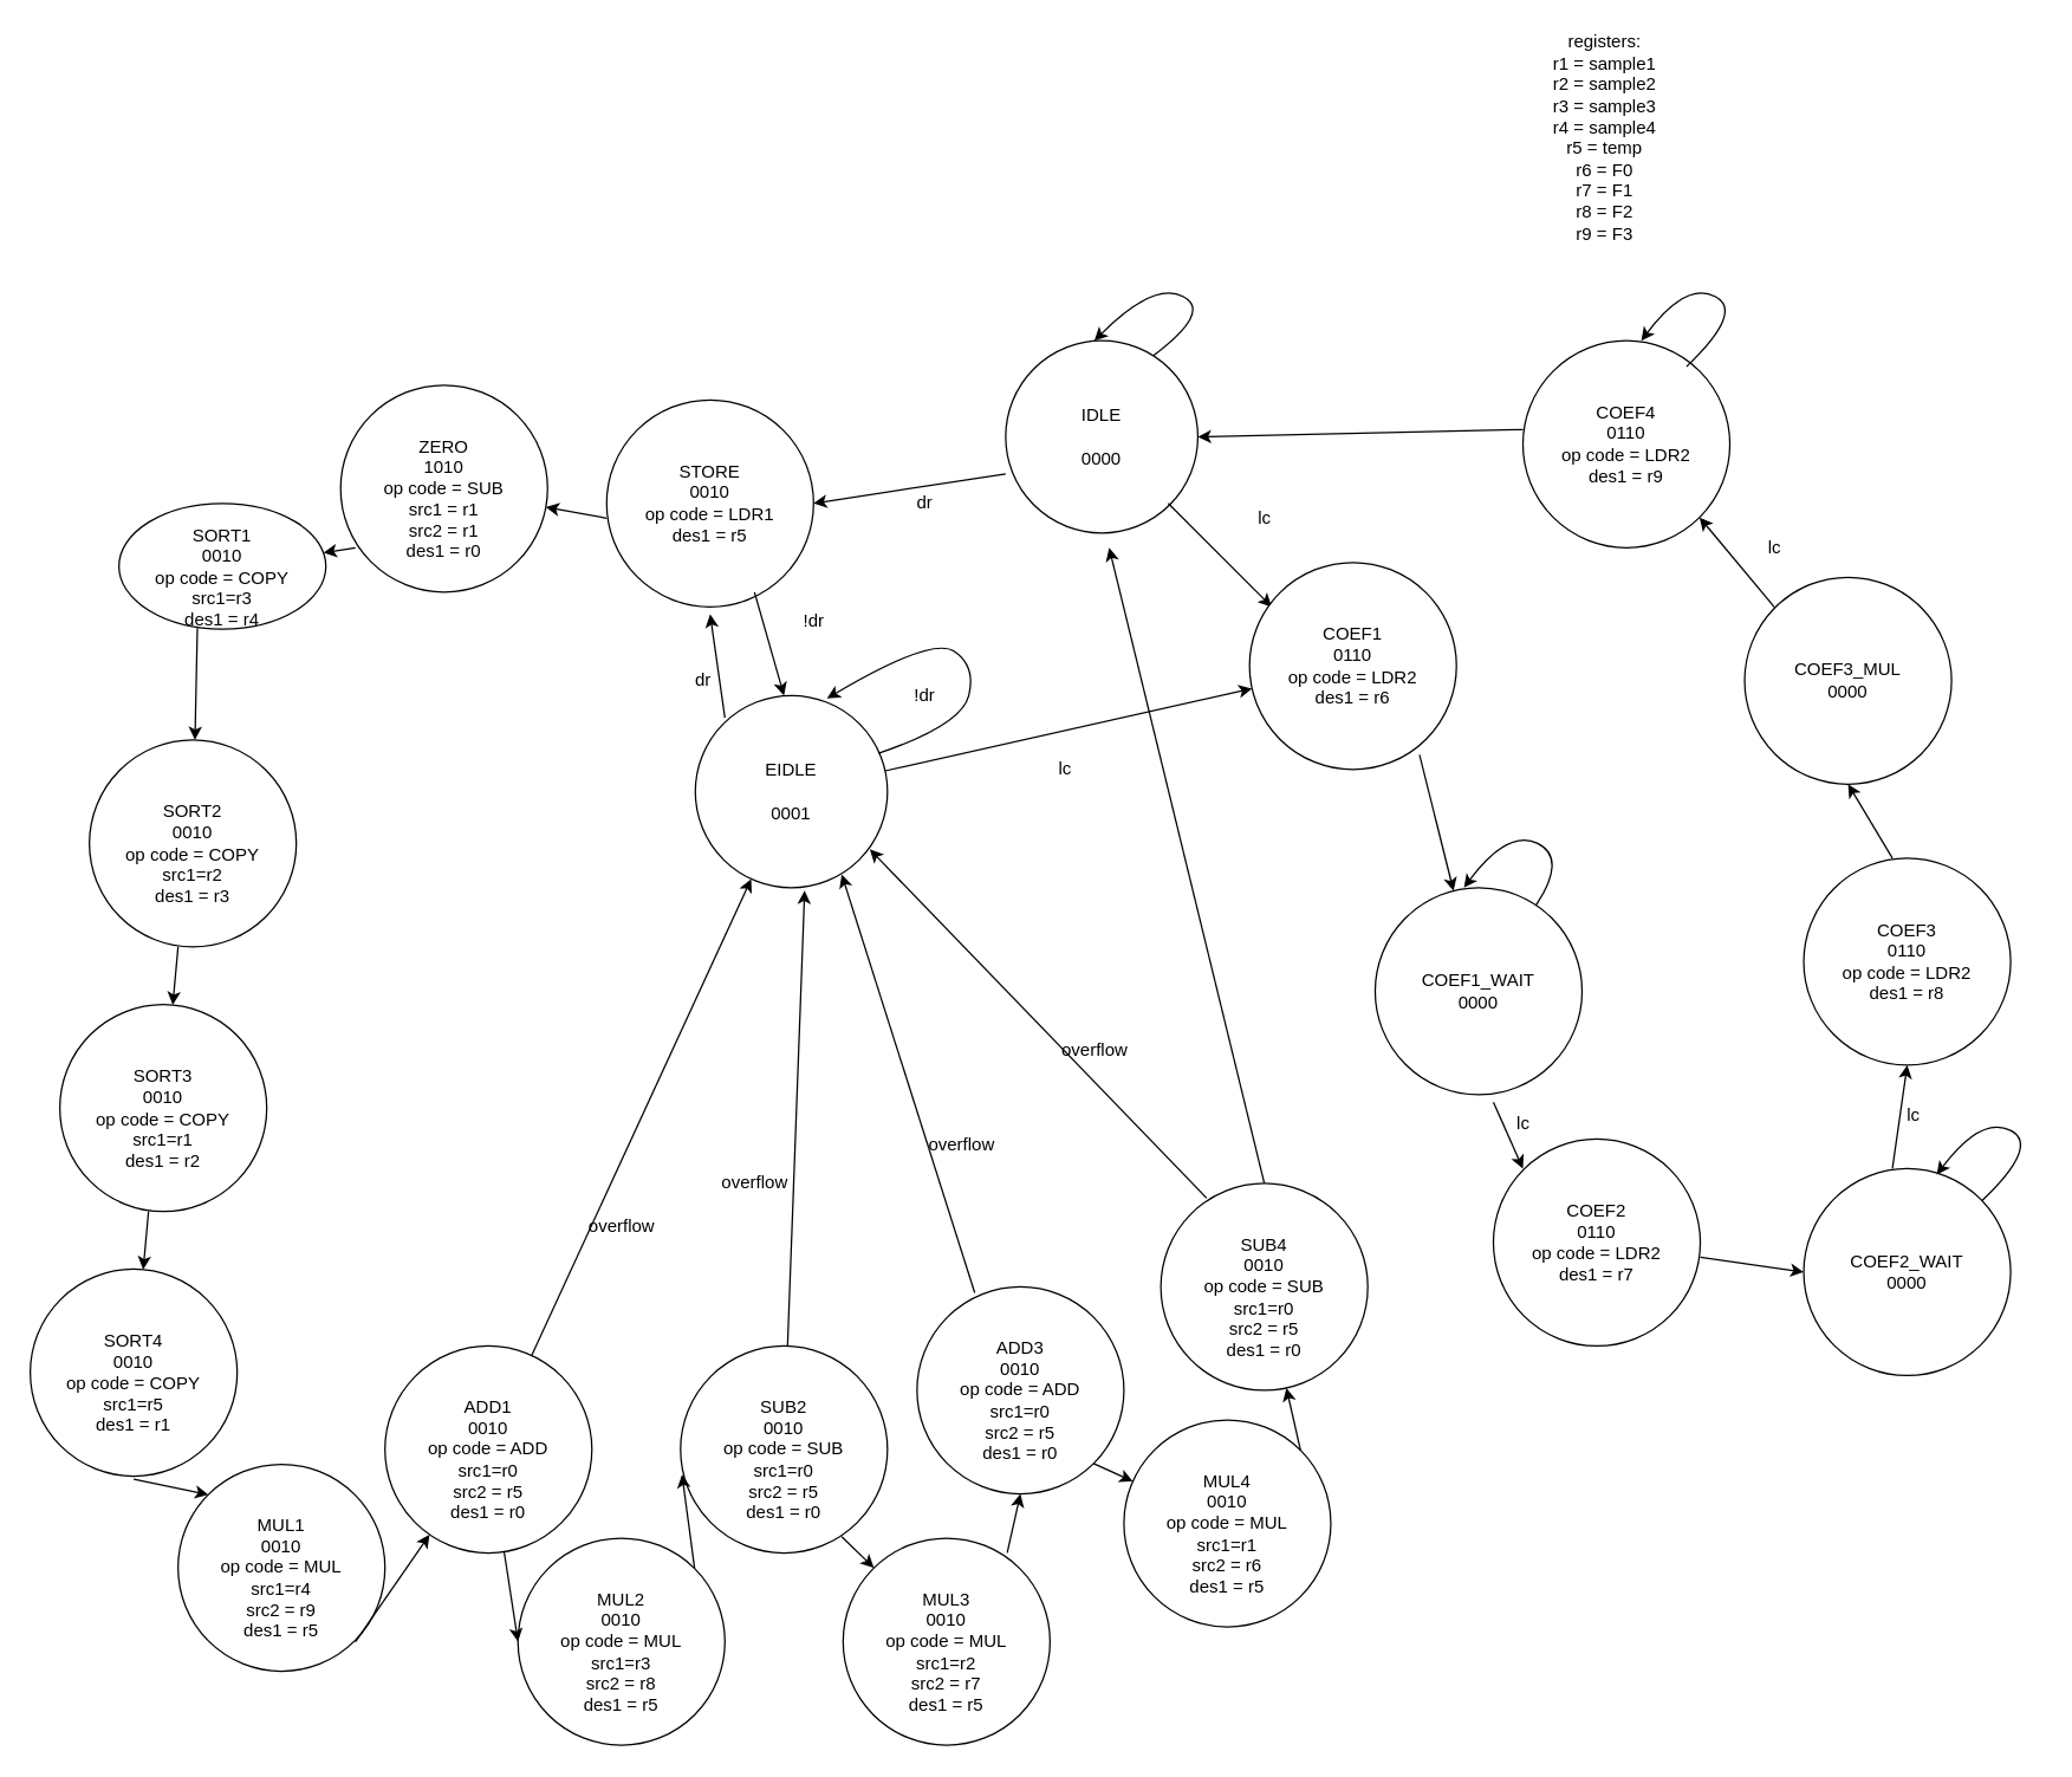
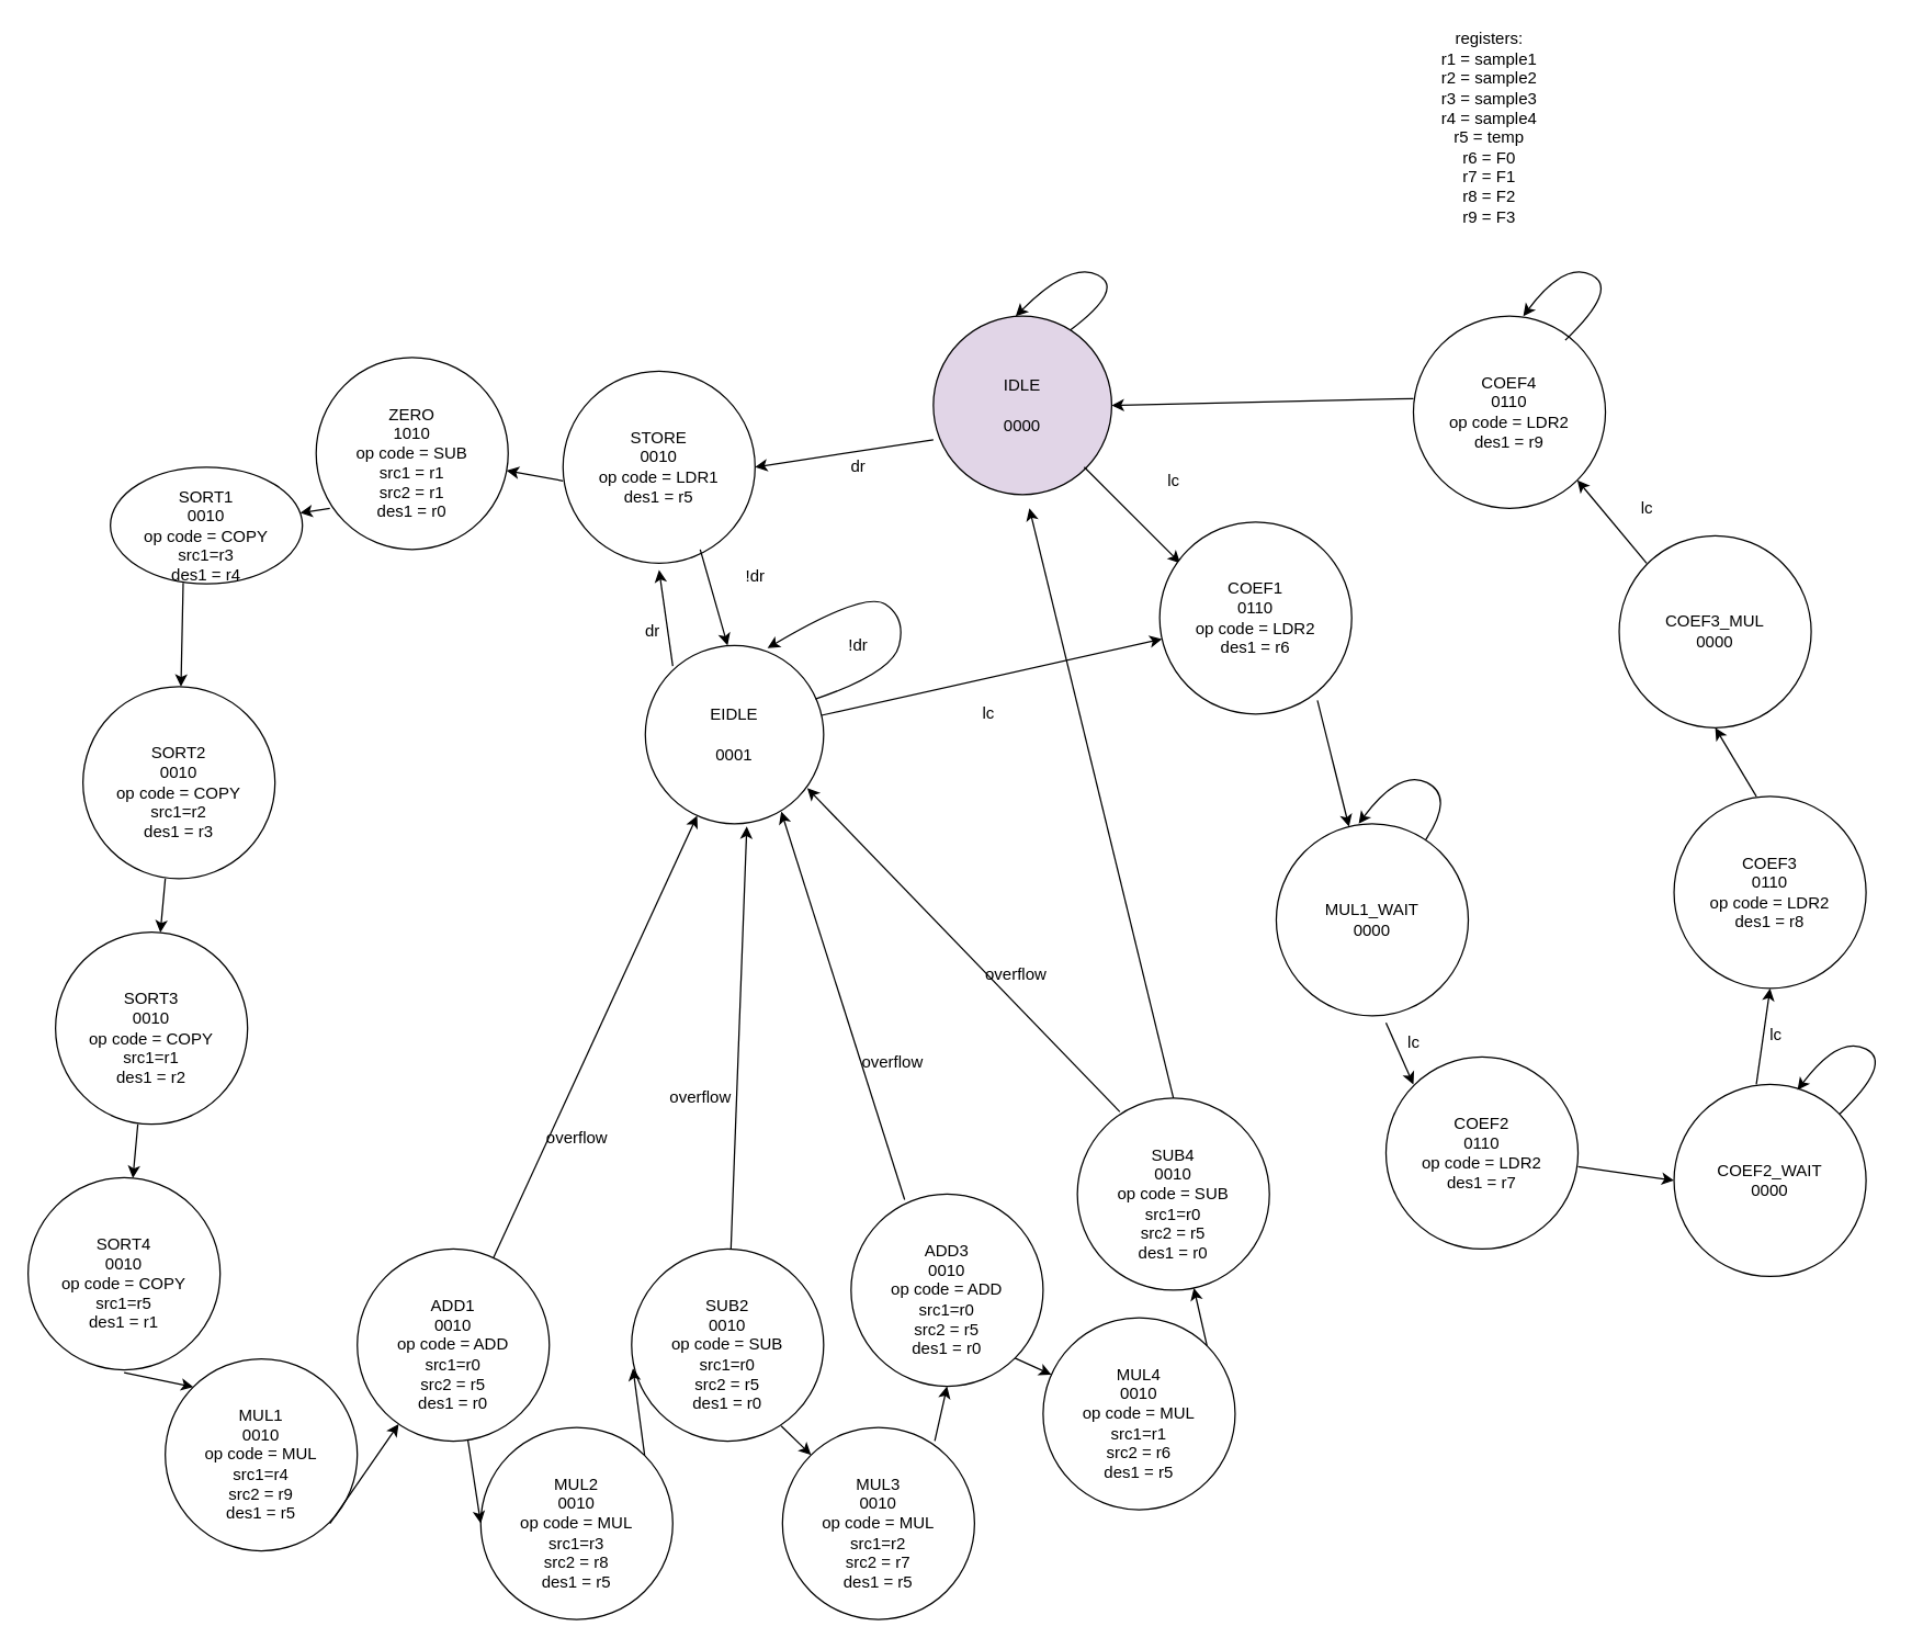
- <mxCell id="2" value="&lt;div&gt;IDLE&lt;/div&gt;&lt;div&gt;&lt;br&gt;&lt;/div&gt;&lt;div&gt;0000&lt;/div&gt;" style="ellipse;whiteSpace=wrap;html=1;aspect=fixed;" parent="1" vertex="1"><mxGeometry x="680" y="230" width="130" height="130" as="geometry" /></mxCell>
+ <mxCell id="2" value="&lt;div&gt;IDLE&lt;/div&gt;&lt;div&gt;&lt;br&gt;&lt;/div&gt;&lt;div&gt;0000&lt;/div&gt;" style="ellipse;whiteSpace=wrap;html=1;aspect=fixed;fillColor=#e1d5e7;" parent="1" vertex="1"><mxGeometry x="680" y="230" width="130" height="130" as="geometry" /></mxCell>
- <mxCell id="7" value="&lt;div&gt;COEF1_WAIT&lt;/div&gt;&lt;div&gt;0000&lt;br&gt;&lt;/div&gt;" style="ellipse;whiteSpace=wrap;html=1;aspect=fixed;" parent="1" vertex="1"><mxGeometry x="930" y="600" width="140" height="140" as="geometry" /></mxCell>
+ <mxCell id="7" value="&lt;div&gt;MUL1_WAIT&lt;/div&gt;&lt;div&gt;0000&lt;br&gt;&lt;/div&gt;" style="ellipse;whiteSpace=wrap;html=1;aspect=fixed;" parent="1" vertex="1"><mxGeometry x="930" y="600" width="140" height="140" as="geometry" /></mxCell>
